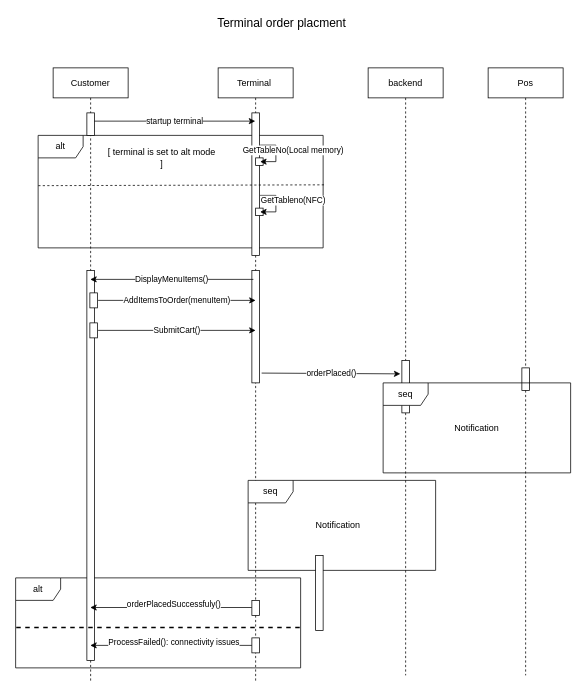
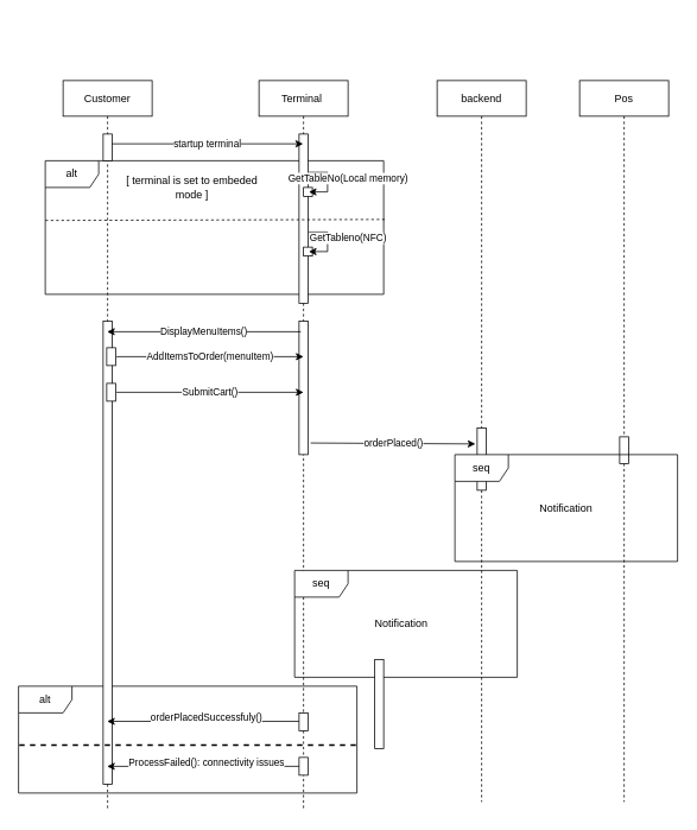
- <mxCell id="39" value="Terminal order placment" style="text;html=1;strokeColor=none;fillColor=none;align=center;verticalAlign=middle;whiteSpace=wrap;rounded=0;dashed=1;fontSize=16;" vertex="1" parent="1"><mxGeometry x="265" y="20" width="220" height="20" as="geometry" /></mxCell>
- <mxCell id="16" value="[ terminal is set to alt mode ]" style="text;html=1;strokeColor=none;fillColor=none;align=center;verticalAlign=middle;whiteSpace=wrap;rounded=0;" vertex="1" parent="1"><mxGeometry x="140" y="200" width="150" height="20" as="geometry" /></mxCell>
+ <mxCell id="16" value="[ terminal is set to embeded mode ]" style="text;html=1;strokeColor=none;fillColor=none;align=center;verticalAlign=middle;whiteSpace=wrap;rounded=0;" vertex="1" parent="1"><mxGeometry x="140" y="200" width="150" height="20" as="geometry" /></mxCell>
